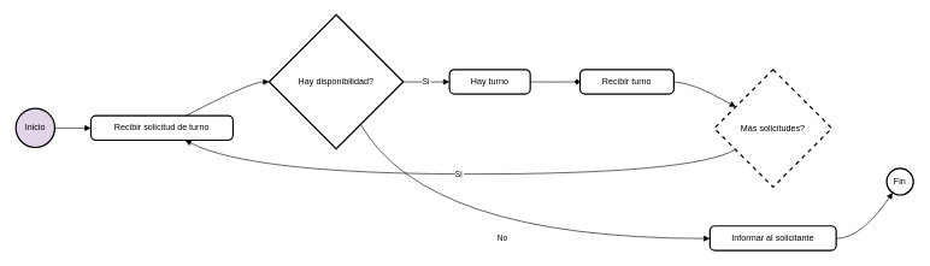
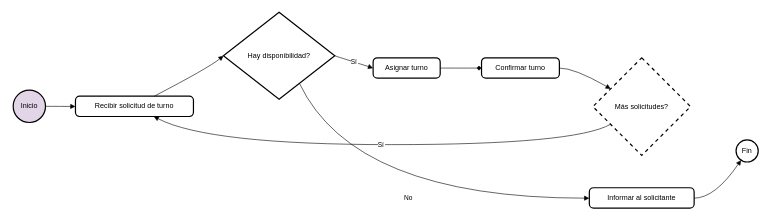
- <mxCell id="4" value="Hay disponibilidad?" style="rhombus;strokeWidth=2;whiteSpace=wrap;" vertex="1" parent="1"><mxGeometry x="371" y="20" width="186" height="186" as="geometry" /></mxCell>
+ <mxCell id="4" value="Hay disponibilidad?" style="rhombus;strokeWidth=2;whiteSpace=wrap;" vertex="1" parent="1"><mxGeometry x="371" y="20" width="186" height="145" as="geometry" /></mxCell>
- <mxCell id="5" value="Hay turno" style="rounded=1;absoluteArcSize=1;arcSize=14;whiteSpace=wrap;strokeWidth=2;" vertex="1" parent="1"><mxGeometry x="621" y="96" width="112" height="34" as="geometry" /></mxCell>
+ <mxCell id="5" value="Asignar turno" style="rounded=1;absoluteArcSize=1;arcSize=14;whiteSpace=wrap;strokeWidth=2;" vertex="1" parent="1"><mxGeometry x="621" y="96" width="112" height="34" as="geometry" /></mxCell>
- <mxCell id="7" value="Recibir turno" style="rounded=1;absoluteArcSize=1;arcSize=14;whiteSpace=wrap;strokeWidth=2;" vertex="1" parent="1"><mxGeometry x="802" y="96" width="130" height="34" as="geometry" /></mxCell>
+ <mxCell id="7" value="Confirmar turno" style="rounded=1;absoluteArcSize=1;arcSize=14;whiteSpace=wrap;strokeWidth=2;" vertex="1" parent="1"><mxGeometry x="802" y="96" width="130" height="34" as="geometry" /></mxCell>
